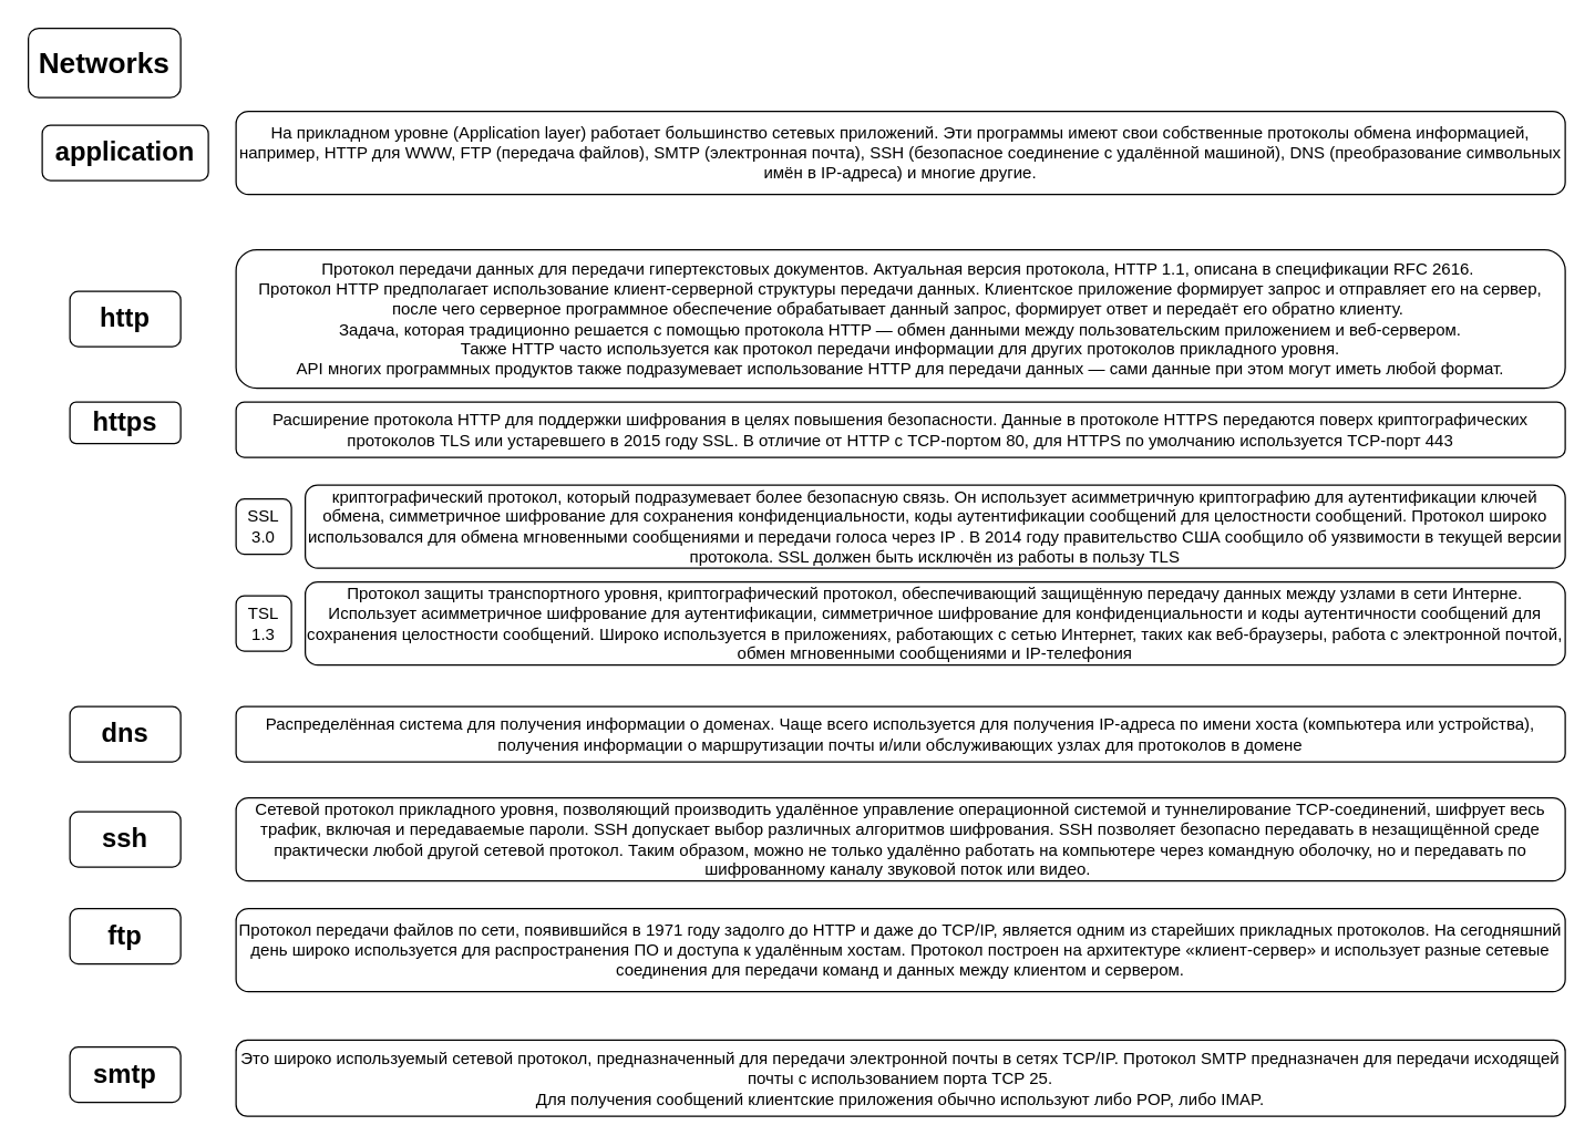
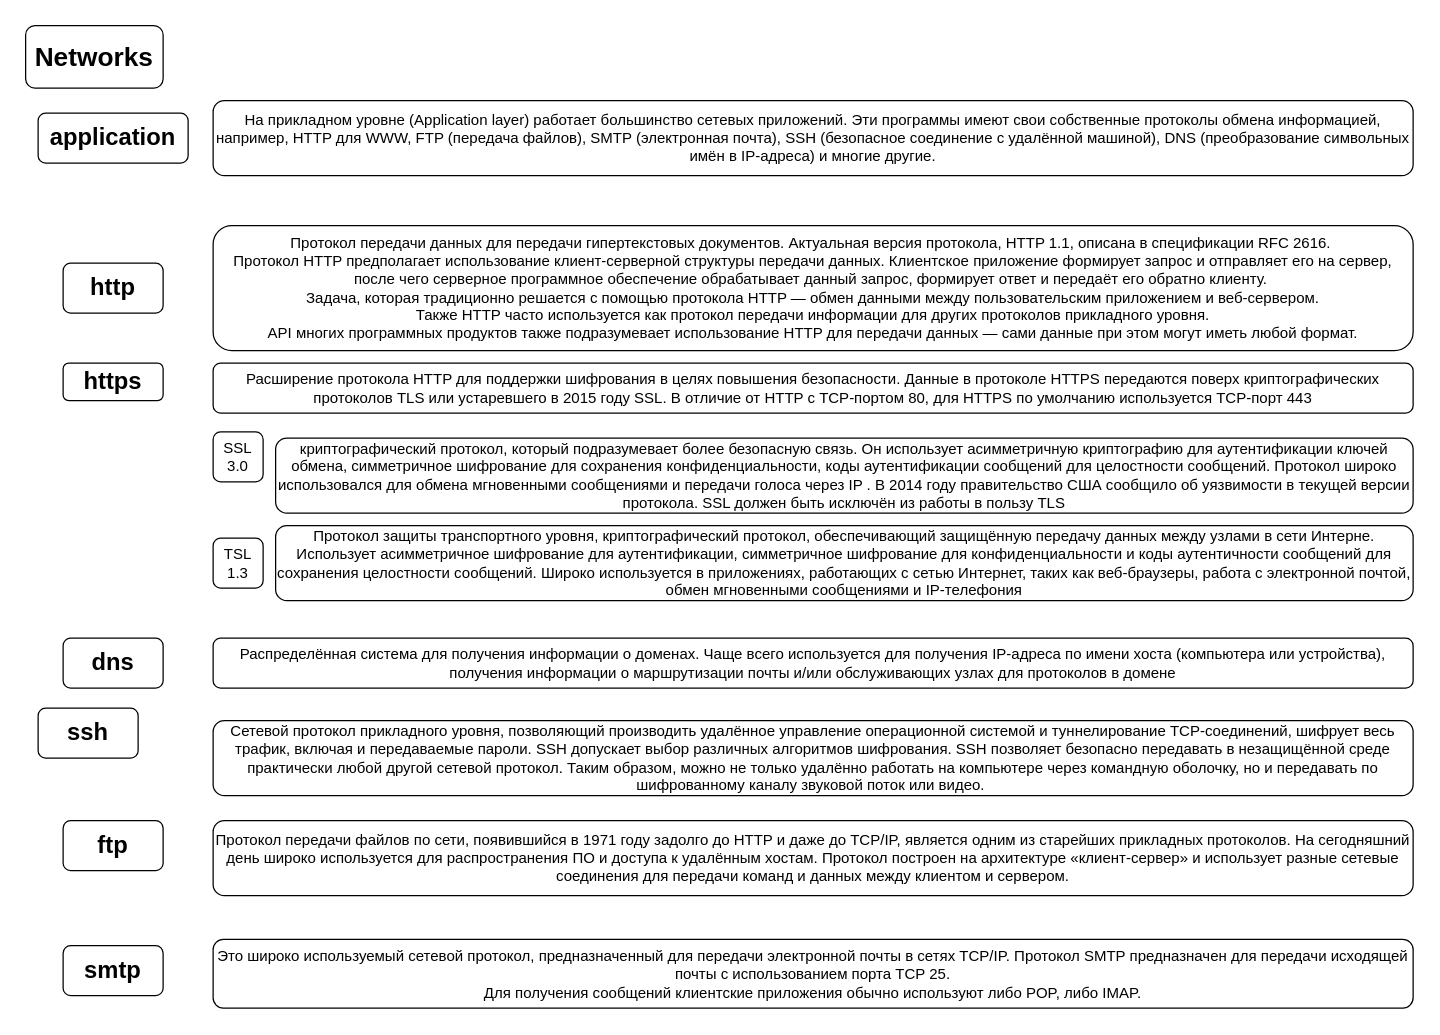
- <mxCell id="9" value="SSL 3.0" style="rounded=1;whiteSpace=wrap;html=1;" vertex="1" parent="1"><mxGeometry x="170" y="360" width="40" height="40" as="geometry" /></mxCell>
+ <mxCell id="9" value="SSL 3.0" style="rounded=1;whiteSpace=wrap;html=1;" vertex="1" parent="1"><mxGeometry x="170" y="345" width="40" height="40" as="geometry" /></mxCell>
- <mxCell id="17" value="ssh" style="rounded=1;whiteSpace=wrap;html=1;fontStyle=1;fontSize=19;" vertex="1" parent="1"><mxGeometry x="50" y="586" width="80" height="40" as="geometry" /></mxCell>
+ <mxCell id="17" value="ssh" style="rounded=1;whiteSpace=wrap;html=1;fontStyle=1;fontSize=19;" vertex="1" parent="1"><mxGeometry x="30" y="566" width="80" height="40" as="geometry" /></mxCell>
